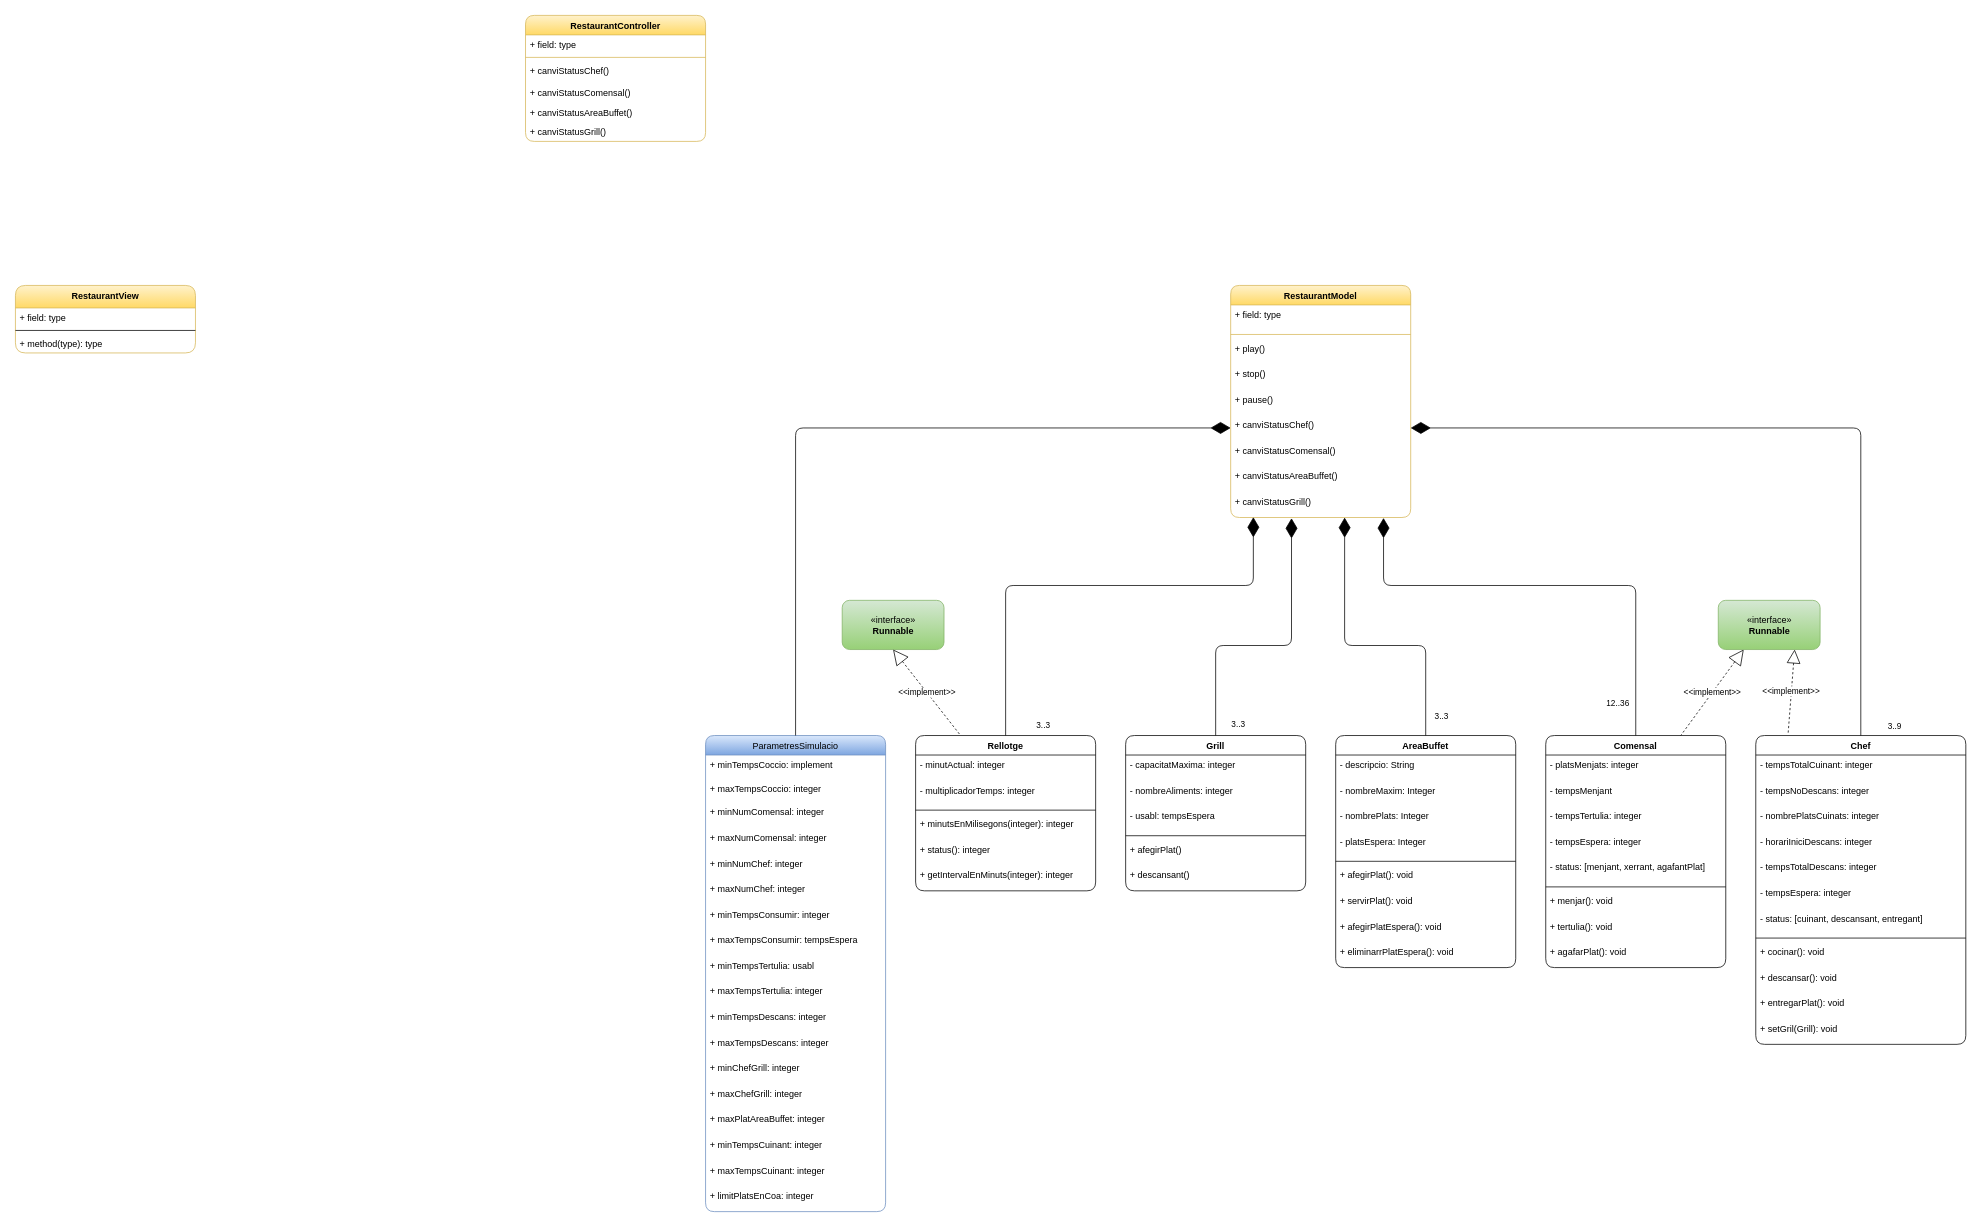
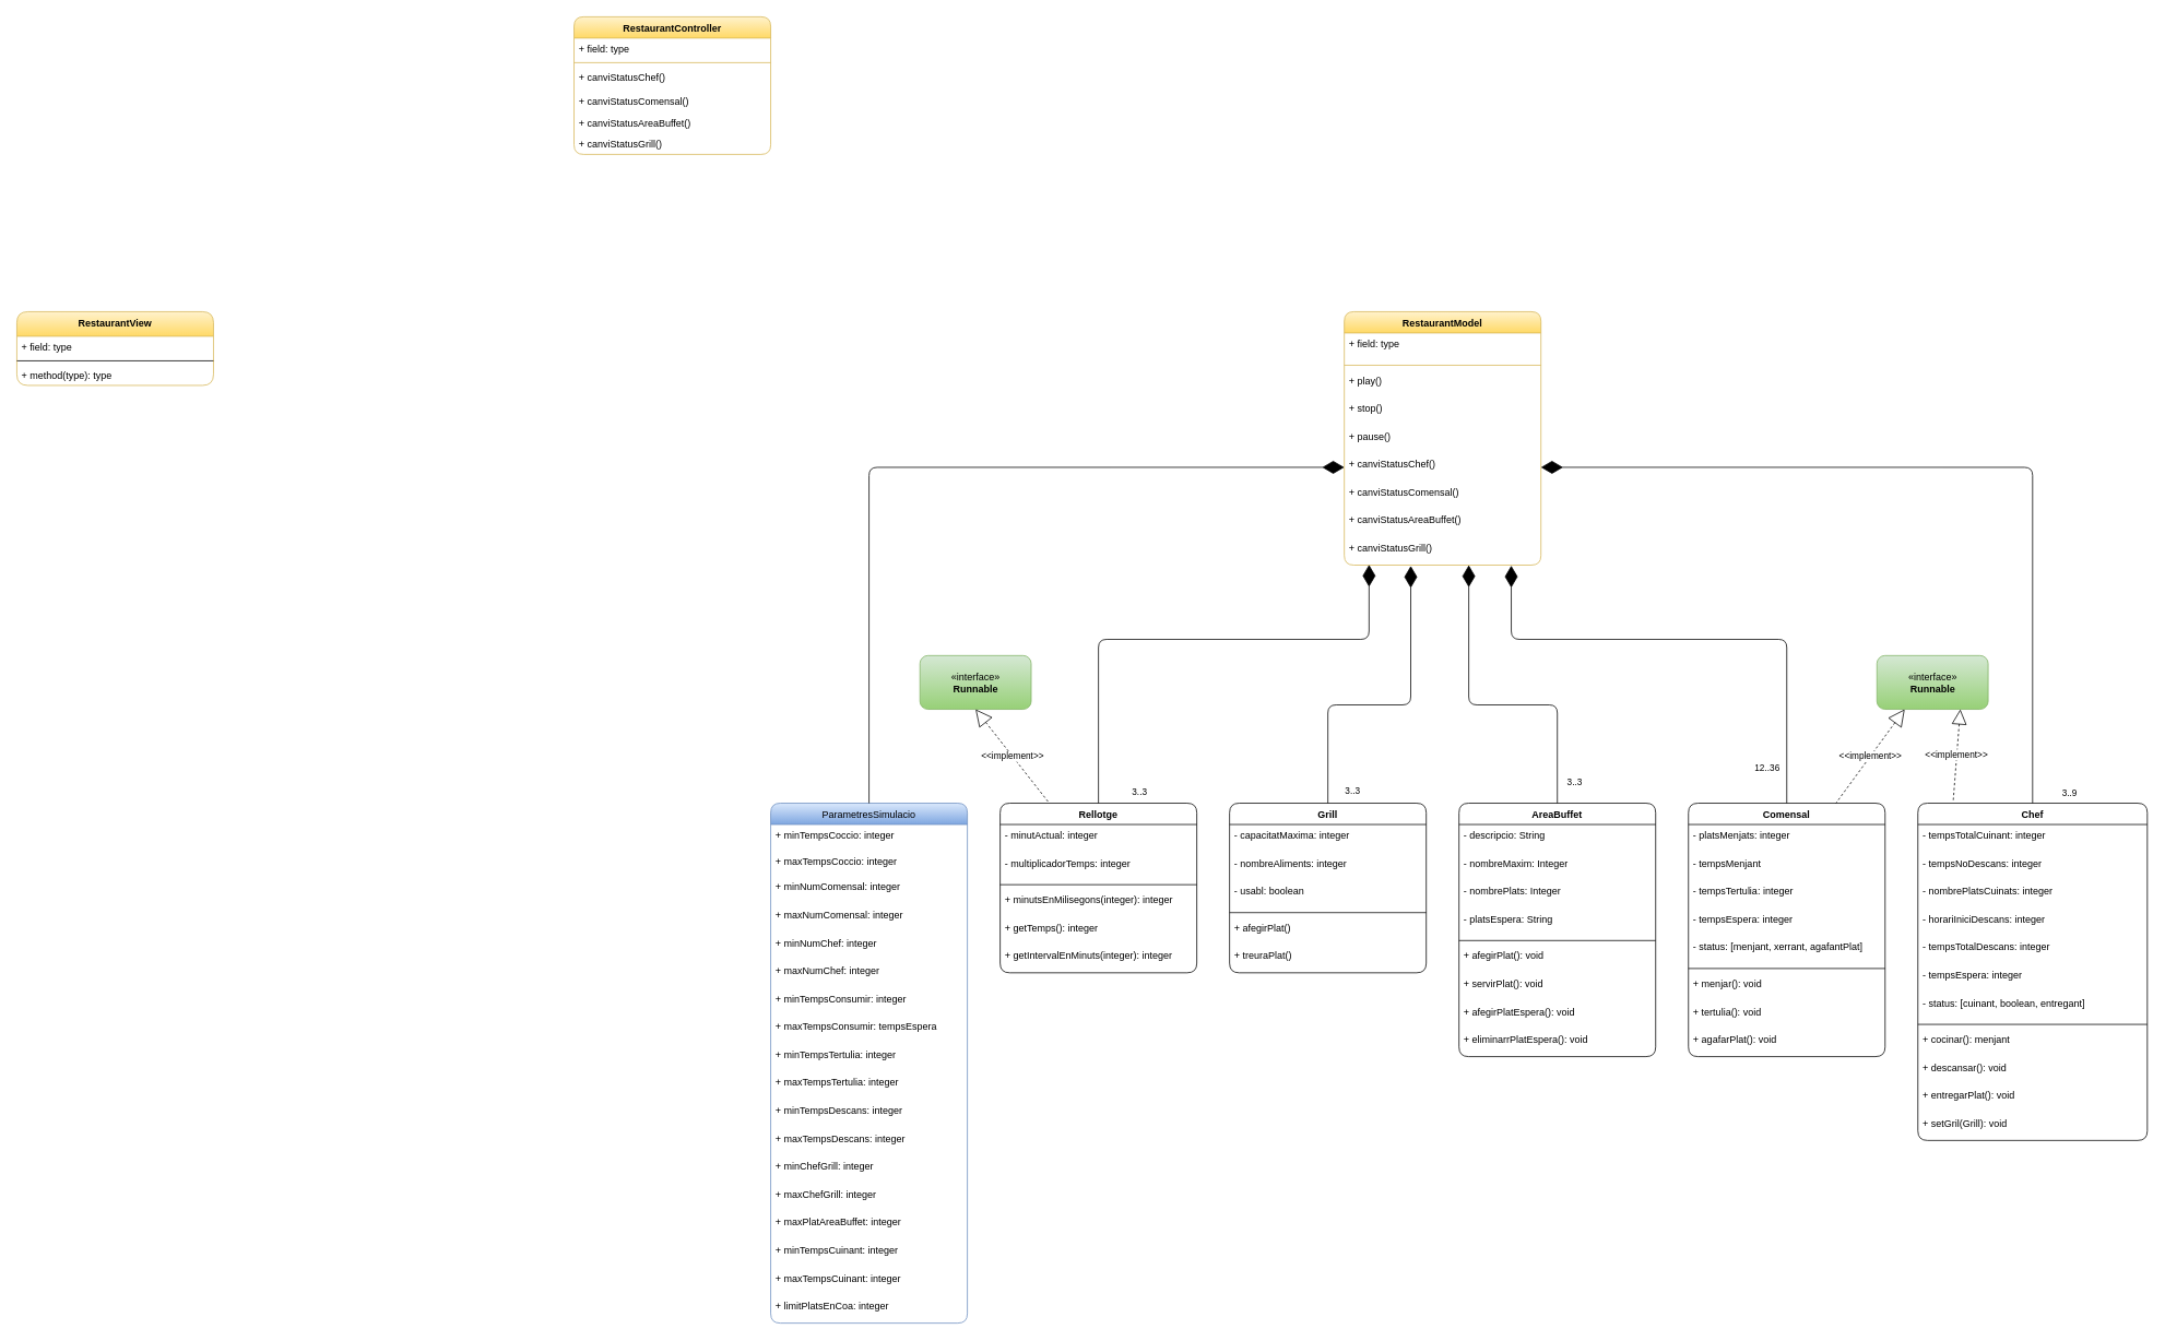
- <mxCell id="73" value="+ minTempsCoccio: implement" style="text;strokeColor=none;fillColor=none;align=left;verticalAlign=top;spacingLeft=4;spacingRight=4;overflow=hidden;rotatable=0;points=[[0,0.5],[1,0.5]];portConstraint=eastwest;rounded=1;" parent="72" vertex="1"><mxGeometry y="26" width="240" height="31.484" as="geometry" /></mxCell>
+ <mxCell id="73" value="+ minTempsCoccio: integer" style="text;strokeColor=none;fillColor=none;align=left;verticalAlign=top;spacingLeft=4;spacingRight=4;overflow=hidden;rotatable=0;points=[[0,0.5],[1,0.5]];portConstraint=eastwest;rounded=1;" parent="72" vertex="1"><mxGeometry y="26" width="240" height="31.484" as="geometry" /></mxCell>
- <mxCell id="49" value="- usabl: tempsEspera" style="text;strokeColor=none;fillColor=none;align=left;verticalAlign=top;spacingLeft=4;spacingRight=4;overflow=hidden;rotatable=0;points=[[0,0.5],[1,0.5]];portConstraint=eastwest;rounded=1;" parent="46" vertex="1"><mxGeometry y="94.215" width="240" height="34.108" as="geometry" /></mxCell>
+ <mxCell id="49" value="- usabl: boolean" style="text;strokeColor=none;fillColor=none;align=left;verticalAlign=top;spacingLeft=4;spacingRight=4;overflow=hidden;rotatable=0;points=[[0,0.5],[1,0.5]];portConstraint=eastwest;rounded=1;" parent="46" vertex="1"><mxGeometry y="94.215" width="240" height="34.108" as="geometry" /></mxCell>
- <mxCell id="40" value="- platsEspera: Integer" style="text;strokeColor=none;fillColor=none;align=left;verticalAlign=top;spacingLeft=4;spacingRight=4;overflow=hidden;rotatable=0;points=[[0,0.5],[1,0.5]];portConstraint=eastwest;rounded=1;" parent="36" vertex="1"><mxGeometry y="128.323" width="240" height="34.108" as="geometry" /></mxCell>
+ <mxCell id="40" value="- platsEspera: String" style="text;strokeColor=none;fillColor=none;align=left;verticalAlign=top;spacingLeft=4;spacingRight=4;overflow=hidden;rotatable=0;points=[[0,0.5],[1,0.5]];portConstraint=eastwest;rounded=1;" parent="36" vertex="1"><mxGeometry y="128.323" width="240" height="34.108" as="geometry" /></mxCell>
- <mxCell id="97" value="+ status(): integer" style="text;strokeColor=none;fillColor=none;align=left;verticalAlign=top;spacingLeft=4;spacingRight=4;overflow=hidden;rotatable=0;points=[[0,0.5],[1,0.5]];portConstraint=eastwest;rounded=1;" parent="92" vertex="1"><mxGeometry y="138.817" width="240" height="34.108" as="geometry" /></mxCell>
+ <mxCell id="97" value="+ getTemps(): integer" style="text;strokeColor=none;fillColor=none;align=left;verticalAlign=top;spacingLeft=4;spacingRight=4;overflow=hidden;rotatable=0;points=[[0,0.5],[1,0.5]];portConstraint=eastwest;rounded=1;" parent="92" vertex="1"><mxGeometry y="138.817" width="240" height="34.108" as="geometry" /></mxCell>
- <mxCell id="52" value="+ descansant()" style="text;strokeColor=none;fillColor=none;align=left;verticalAlign=top;spacingLeft=4;spacingRight=4;overflow=hidden;rotatable=0;points=[[0,0.5],[1,0.5]];portConstraint=eastwest;rounded=1;" parent="46" vertex="1"><mxGeometry y="172.925" width="240" height="34.108" as="geometry" /></mxCell>
+ <mxCell id="52" value="+ treuraPlat()" style="text;strokeColor=none;fillColor=none;align=left;verticalAlign=top;spacingLeft=4;spacingRight=4;overflow=hidden;rotatable=0;points=[[0,0.5],[1,0.5]];portConstraint=eastwest;rounded=1;" parent="46" vertex="1"><mxGeometry y="172.925" width="240" height="34.108" as="geometry" /></mxCell>
- <mxCell id="20" value="- status: [cuinant, descansant, entregant]" style="text;strokeColor=none;fillColor=none;align=left;verticalAlign=top;spacingLeft=4;spacingRight=4;overflow=hidden;rotatable=0;points=[[0,0.5],[1,0.5]];portConstraint=eastwest;rounded=1;" parent="13" vertex="1"><mxGeometry y="230.645" width="280" height="34.108" as="geometry" /></mxCell>
+ <mxCell id="20" value="- status: [cuinant, boolean, entregant]" style="text;strokeColor=none;fillColor=none;align=left;verticalAlign=top;spacingLeft=4;spacingRight=4;overflow=hidden;rotatable=0;points=[[0,0.5],[1,0.5]];portConstraint=eastwest;rounded=1;" parent="13" vertex="1"><mxGeometry y="230.645" width="280" height="34.108" as="geometry" /></mxCell>
- <mxCell id="22" value="+ cocinar(): void" style="text;strokeColor=none;fillColor=none;align=left;verticalAlign=top;spacingLeft=4;spacingRight=4;overflow=hidden;rotatable=0;points=[[0,0.5],[1,0.5]];portConstraint=eastwest;rounded=1;" parent="13" vertex="1"><mxGeometry y="275.247" width="280" height="34.108" as="geometry" /></mxCell>
+ <mxCell id="22" value="+ cocinar(): menjant" style="text;strokeColor=none;fillColor=none;align=left;verticalAlign=top;spacingLeft=4;spacingRight=4;overflow=hidden;rotatable=0;points=[[0,0.5],[1,0.5]];portConstraint=eastwest;rounded=1;" parent="13" vertex="1"><mxGeometry y="275.247" width="280" height="34.108" as="geometry" /></mxCell>
- <mxCell id="81" value="+ minTempsTertulia: usabl" style="text;strokeColor=none;fillColor=none;align=left;verticalAlign=top;spacingLeft=4;spacingRight=4;overflow=hidden;rotatable=0;points=[[0,0.5],[1,0.5]];portConstraint=eastwest;rounded=1;" parent="72" vertex="1"><mxGeometry y="293.613" width="240" height="34.108" as="geometry" /></mxCell>
+ <mxCell id="81" value="+ minTempsTertulia: integer" style="text;strokeColor=none;fillColor=none;align=left;verticalAlign=top;spacingLeft=4;spacingRight=4;overflow=hidden;rotatable=0;points=[[0,0.5],[1,0.5]];portConstraint=eastwest;rounded=1;" parent="72" vertex="1"><mxGeometry y="293.613" width="240" height="34.108" as="geometry" /></mxCell>
